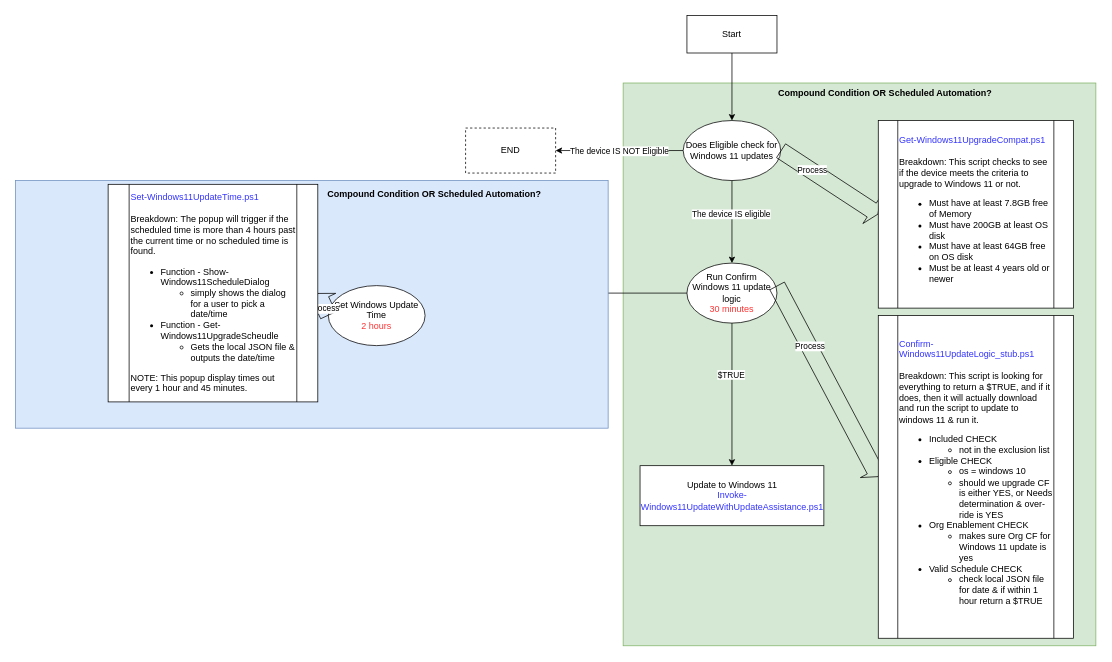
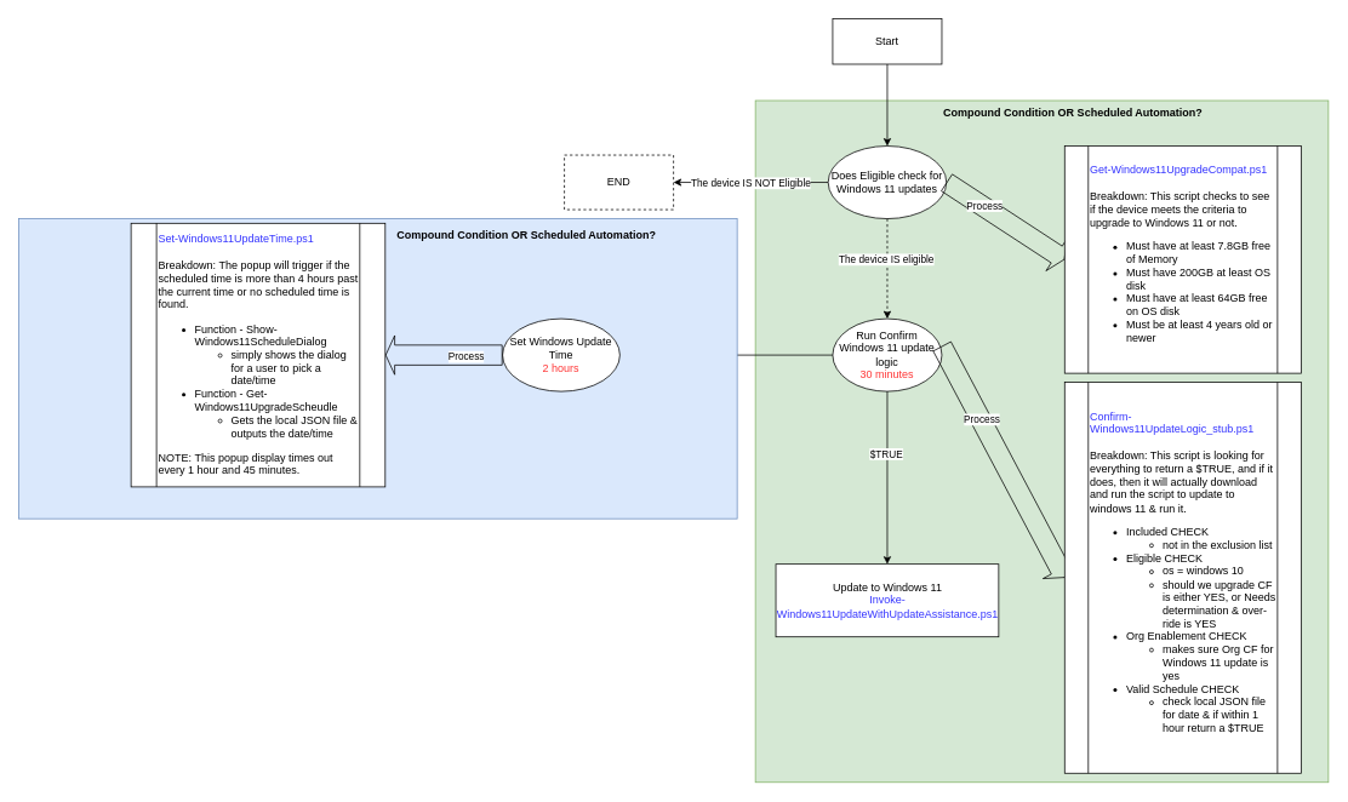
- <mxCell id="7" style="edgeStyle=orthogonalEdgeStyle;rounded=0;orthogonalLoop=1;jettySize=auto;html=1;entryX=0.5;entryY=0;entryDx=0;entryDy=0;" edge="1" parent="1" source="9" target="16"><mxGeometry relative="1" as="geometry" /></mxCell>
+ <mxCell id="7" style="edgeStyle=orthogonalEdgeStyle;rounded=0;orthogonalLoop=1;jettySize=auto;html=1;entryX=0.5;entryY=0;entryDx=0;entryDy=0;dashed=1;" edge="1" parent="1" source="9" target="16"><mxGeometry relative="1" as="geometry" /></mxCell>
- <mxCell id="24" value="Set Windows Update Time&lt;br&gt;&lt;font style=&quot;color: rgb(255, 51, 51);&quot;&gt;2 hours&lt;/font&gt;" style="ellipse;whiteSpace=wrap;html=1;" vertex="1" parent="1"><mxGeometry x="437.041" y="380" width="128.98" height="80" as="geometry" /></mxCell>
+ <mxCell id="24" value="Set Windows Update Time&lt;br&gt;&lt;font style=&quot;color: rgb(255, 51, 51);&quot;&gt;2 hours&lt;/font&gt;" style="ellipse;whiteSpace=wrap;html=1;" vertex="1" parent="1"><mxGeometry x="552.041" y="350" width="128.98" height="80" as="geometry" /></mxCell>
